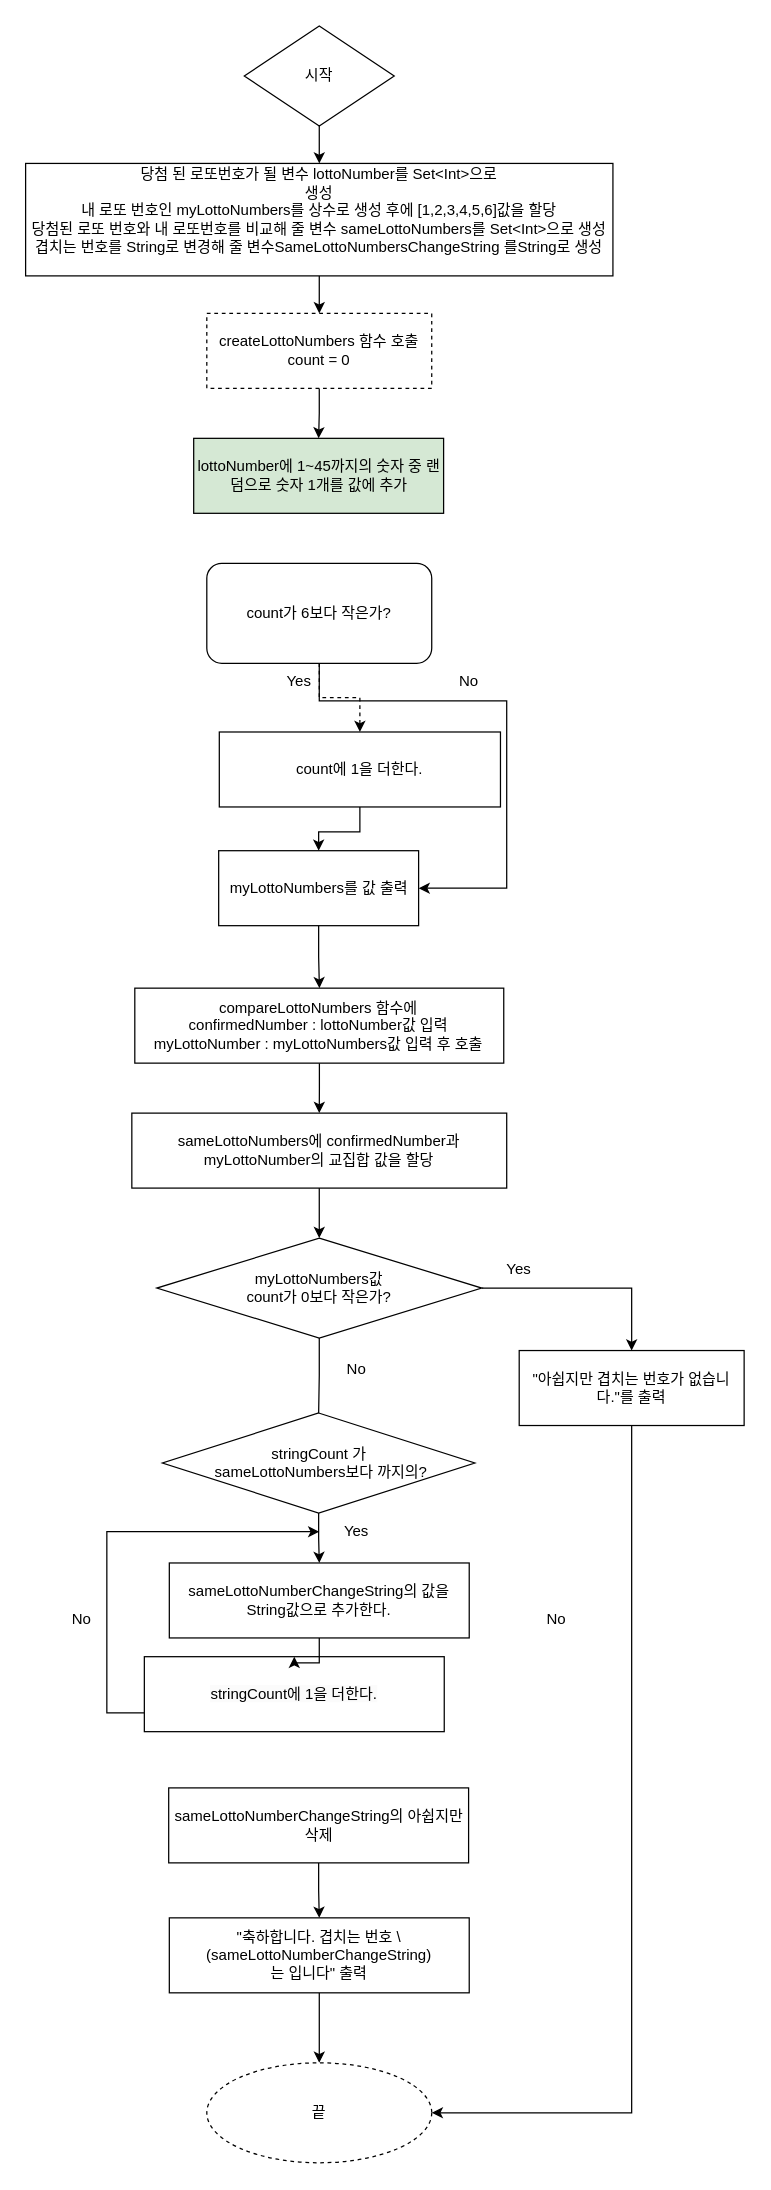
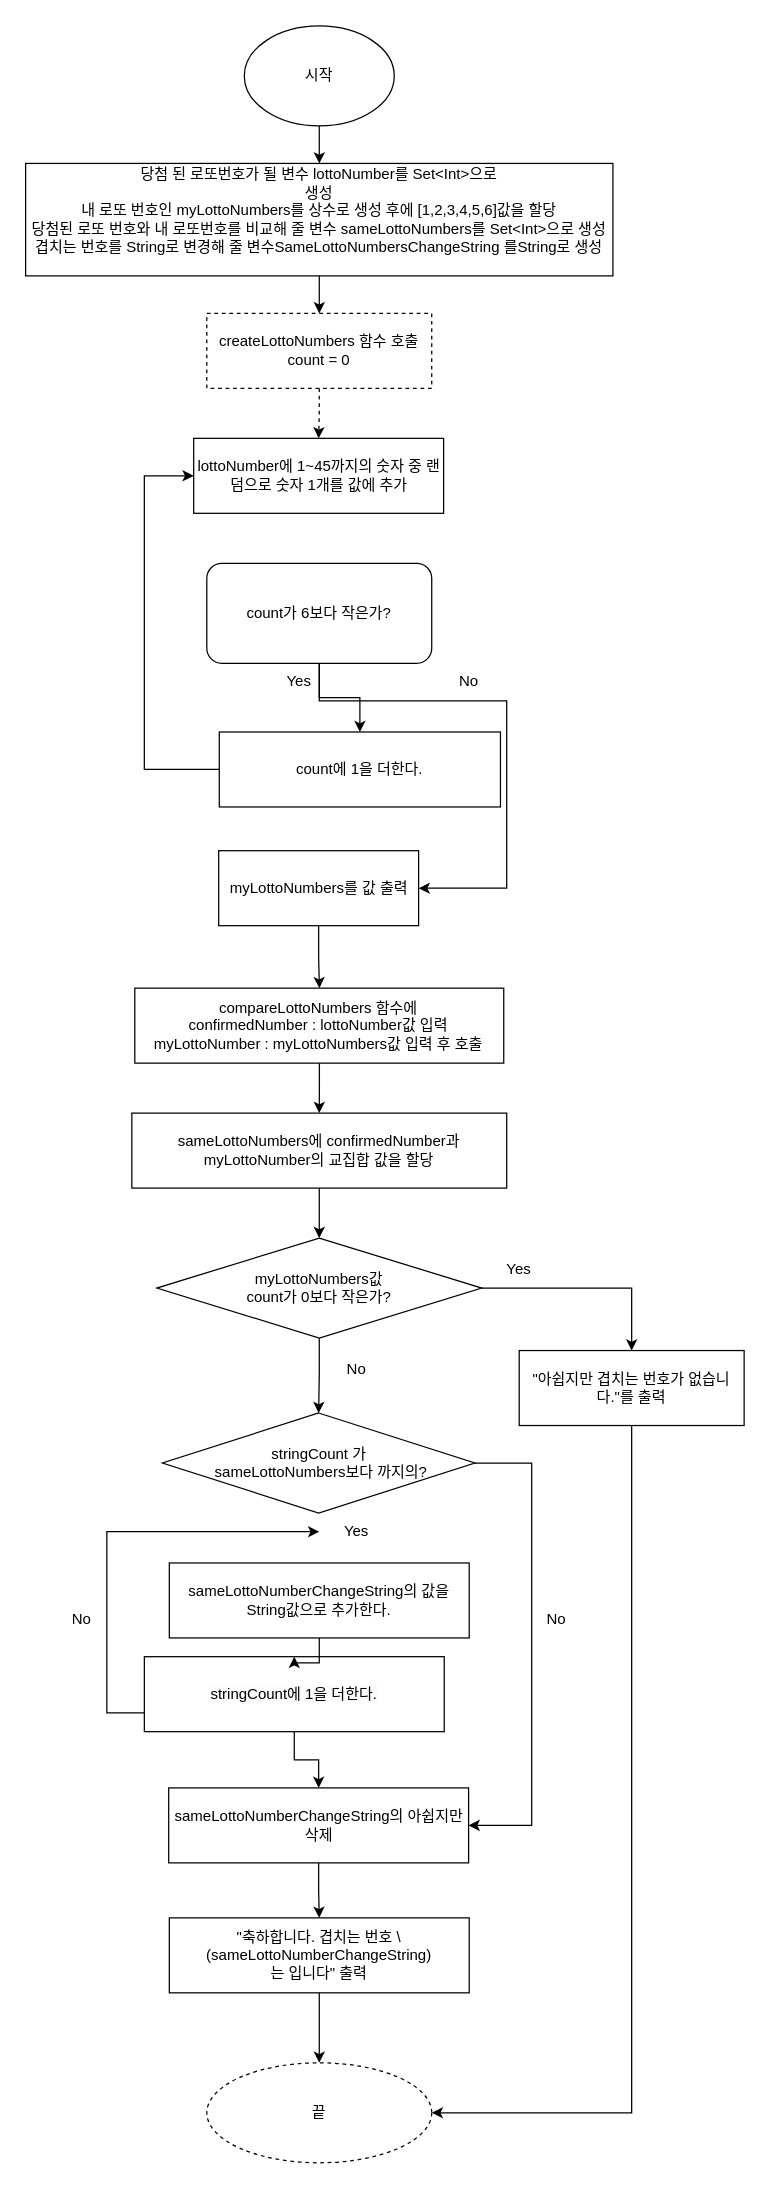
- <mxCell id="3" value="시작" style="rhombus;whiteSpace=wrap;html=1;" parent="1" vertex="1"><mxGeometry x="195" y="20" width="120" height="80" as="geometry" /></mxCell>
+ <mxCell id="3" value="시작" style="ellipse;whiteSpace=wrap;html=1;" parent="1" vertex="1"><mxGeometry x="195" y="20" width="120" height="80" as="geometry" /></mxCell>
- <mxCell id="15" value="" style="edgeStyle=orthogonalEdgeStyle;rounded=0;orthogonalLoop=1;jettySize=auto;html=1;" parent="1" source="16" target="9" edge="1"><mxGeometry relative="1" as="geometry" /></mxCell>
+ <mxCell id="15" value="" style="edgeStyle=orthogonalEdgeStyle;rounded=0;orthogonalLoop=1;jettySize=auto;html=1;dashed=1;" parent="1" source="16" target="9" edge="1"><mxGeometry relative="1" as="geometry" /></mxCell>
- <mxCell id="9" value="lottoNumber에 1~45까지의 숫자 중 랜덤으로 숫자 1개를 값에 추가" style="rounded=0;whiteSpace=wrap;html=1;fillColor=#d5e8d4;" parent="1" vertex="1"><mxGeometry x="154.5" y="350" width="200" height="60" as="geometry" /></mxCell>
+ <mxCell id="9" value="lottoNumber에 1~45까지의 숫자 중 랜덤으로 숫자 1개를 값에 추가" style="rounded=0;whiteSpace=wrap;html=1;" parent="1" vertex="1"><mxGeometry x="154.5" y="350" width="200" height="60" as="geometry" /></mxCell>
+ <mxCell id="10" style="edgeStyle=orthogonalEdgeStyle;rounded=0;orthogonalLoop=1;jettySize=auto;html=1;entryX=0;entryY=0.5;entryDx=0;entryDy=0;" parent="1" source="12" edge="1" target="9"><mxGeometry relative="1" as="geometry"><mxPoint x="165" y="380" as="targetPoint" /><Array as="points"><mxPoint x="115" y="615" /><mxPoint x="115" y="380" /></Array></mxGeometry></mxCell>
- <mxCell id="7" value="" style="edgeStyle=orthogonalEdgeStyle;rounded=0;orthogonalLoop=1;jettySize=auto;html=1;dashed=1;" parent="1" source="8" target="12" edge="1"><mxGeometry relative="1" as="geometry" /></mxCell>
+ <mxCell id="7" value="" style="edgeStyle=orthogonalEdgeStyle;rounded=0;orthogonalLoop=1;jettySize=auto;html=1;" parent="1" source="8" target="12" edge="1"><mxGeometry relative="1" as="geometry" /></mxCell>
- <mxCell id="11" value="" style="edgeStyle=orthogonalEdgeStyle;rounded=0;orthogonalLoop=1;jettySize=auto;html=1;" parent="1" source="12" target="18" edge="1"><mxGeometry relative="1" as="geometry" /></mxCell>
- <mxCell id="24" value="" style="edgeStyle=orthogonalEdgeStyle;rounded=0;orthogonalLoop=1;jettySize=auto;html=1;endArrow=none;" edge="1" parent="1" source="25" target="30"><mxGeometry relative="1" as="geometry" /></mxCell>
+ <mxCell id="24" value="" style="edgeStyle=orthogonalEdgeStyle;rounded=0;orthogonalLoop=1;jettySize=auto;html=1;" edge="1" parent="1" source="25" target="30"><mxGeometry relative="1" as="geometry" /></mxCell>
- <mxCell id="28" value="" style="edgeStyle=orthogonalEdgeStyle;rounded=0;orthogonalLoop=1;jettySize=auto;html=1;" edge="1" parent="1" source="30" target="35"><mxGeometry relative="1" as="geometry" /></mxCell>
+ <mxCell id="29" style="edgeStyle=orthogonalEdgeStyle;rounded=0;orthogonalLoop=1;jettySize=auto;html=1;entryX=1;entryY=0.5;entryDx=0;entryDy=0;" edge="1" parent="1" source="30" target="39"><mxGeometry relative="1" as="geometry"><Array as="points"><mxPoint x="425" y="1170" /><mxPoint x="425" y="1460" /></Array></mxGeometry></mxCell>
+ <mxCell id="31" value="" style="edgeStyle=orthogonalEdgeStyle;rounded=0;orthogonalLoop=1;jettySize=auto;html=1;" edge="1" parent="1" source="33" target="39"><mxGeometry relative="1" as="geometry" /></mxCell>
